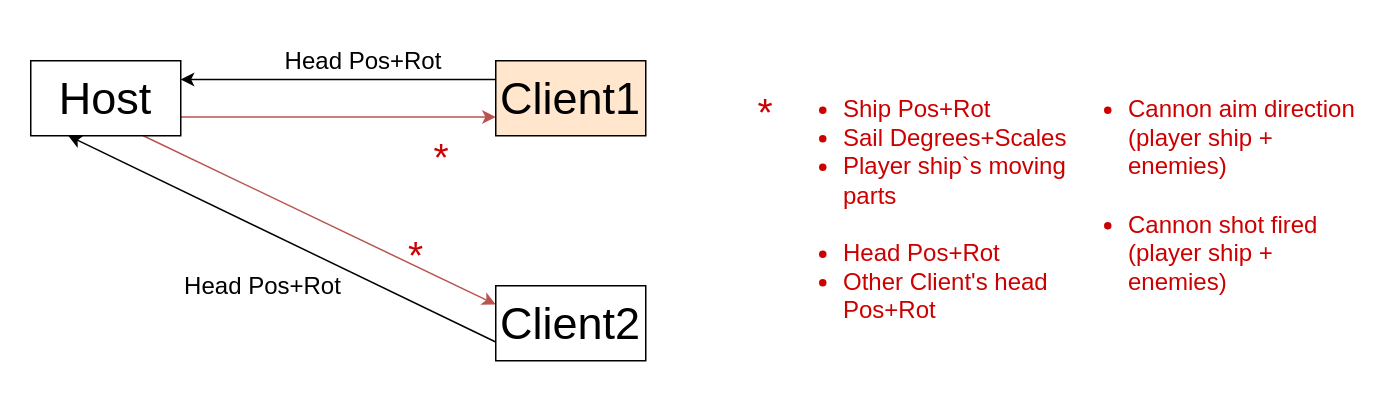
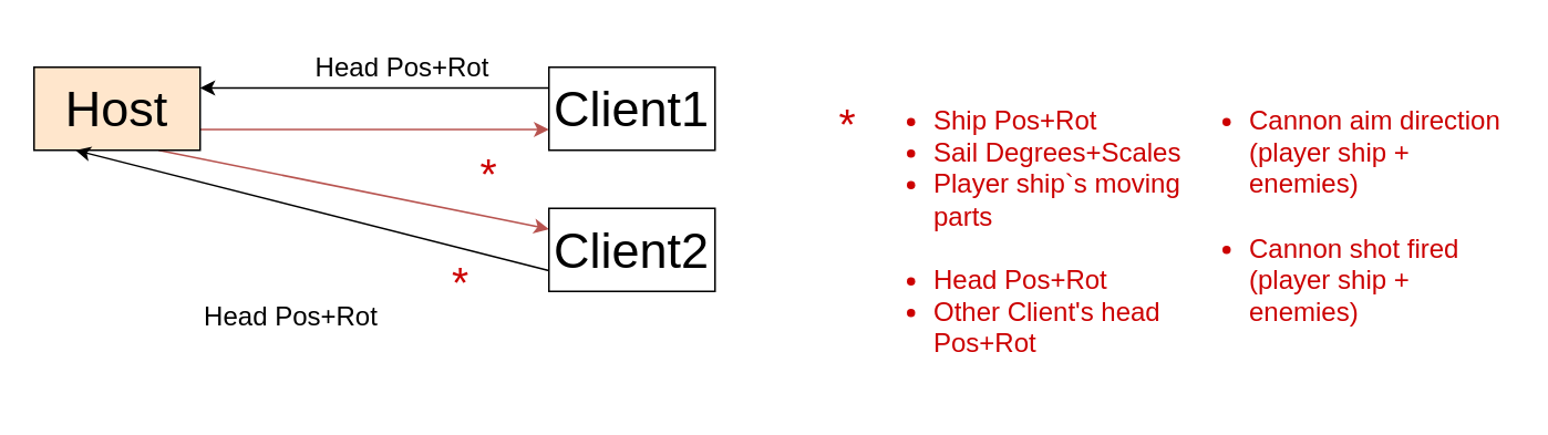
- <mxCell id="4" value="&lt;font style=&quot;font-size: 30px;&quot;&gt;Host&lt;/font&gt;" style="rounded=0;whiteSpace=wrap;html=1;" vertex="1" parent="1"><mxGeometry x="20" y="40" width="100" height="50" as="geometry" /></mxCell>
+ <mxCell id="4" value="&lt;font style=&quot;font-size: 30px;&quot;&gt;Host&lt;/font&gt;" style="rounded=0;whiteSpace=wrap;html=1;fillColor=#ffe6cc;" vertex="1" parent="1"><mxGeometry x="20" y="40" width="100" height="50" as="geometry" /></mxCell>
- <mxCell id="6" value="&lt;font style=&quot;font-size: 30px;&quot;&gt;Client1&lt;/font&gt;" style="rounded=0;whiteSpace=wrap;html=1;fillColor=#ffe6cc;" vertex="1" parent="1"><mxGeometry x="330" y="40" width="100" height="50" as="geometry" /></mxCell>
+ <mxCell id="6" value="&lt;font style=&quot;font-size: 30px;&quot;&gt;Client1&lt;/font&gt;" style="rounded=0;whiteSpace=wrap;html=1;" vertex="1" parent="1"><mxGeometry x="330" y="40" width="100" height="50" as="geometry" /></mxCell>
- <mxCell id="8" value="&lt;font style=&quot;font-size: 30px;&quot;&gt;Client2&lt;/font&gt;" style="rounded=0;whiteSpace=wrap;html=1;" vertex="1" parent="1"><mxGeometry x="330" y="190" width="100" height="50" as="geometry" /></mxCell>
+ <mxCell id="8" value="&lt;font style=&quot;font-size: 30px;&quot;&gt;Client2&lt;/font&gt;" style="rounded=0;whiteSpace=wrap;html=1;" vertex="1" parent="1"><mxGeometry x="330" y="125" width="100" height="50" as="geometry" /></mxCell>
